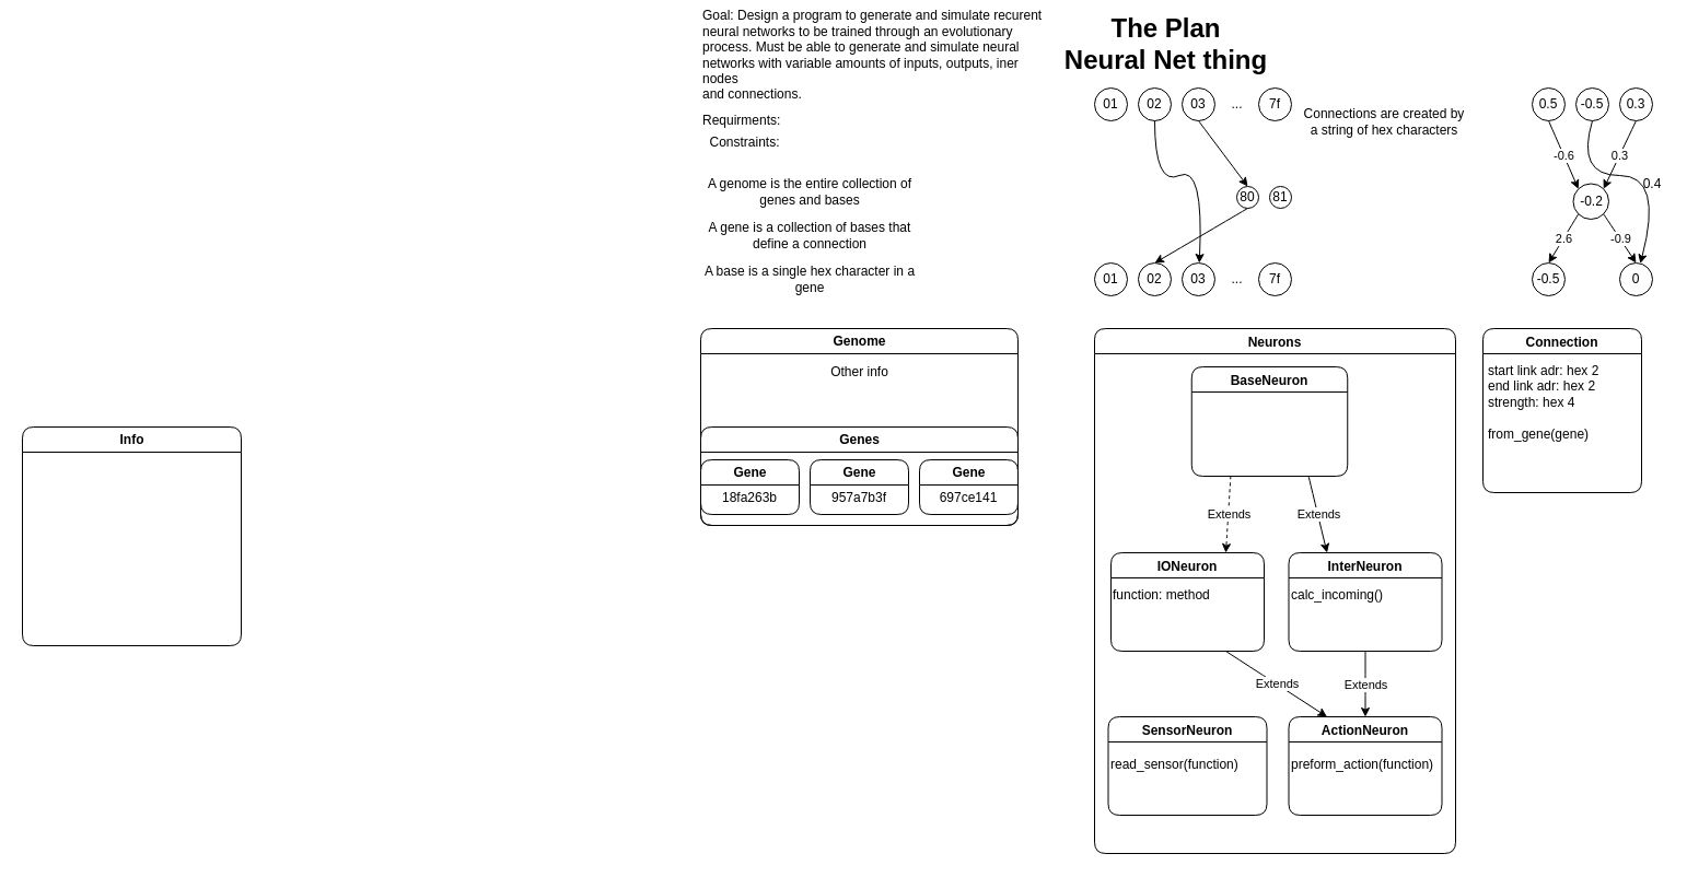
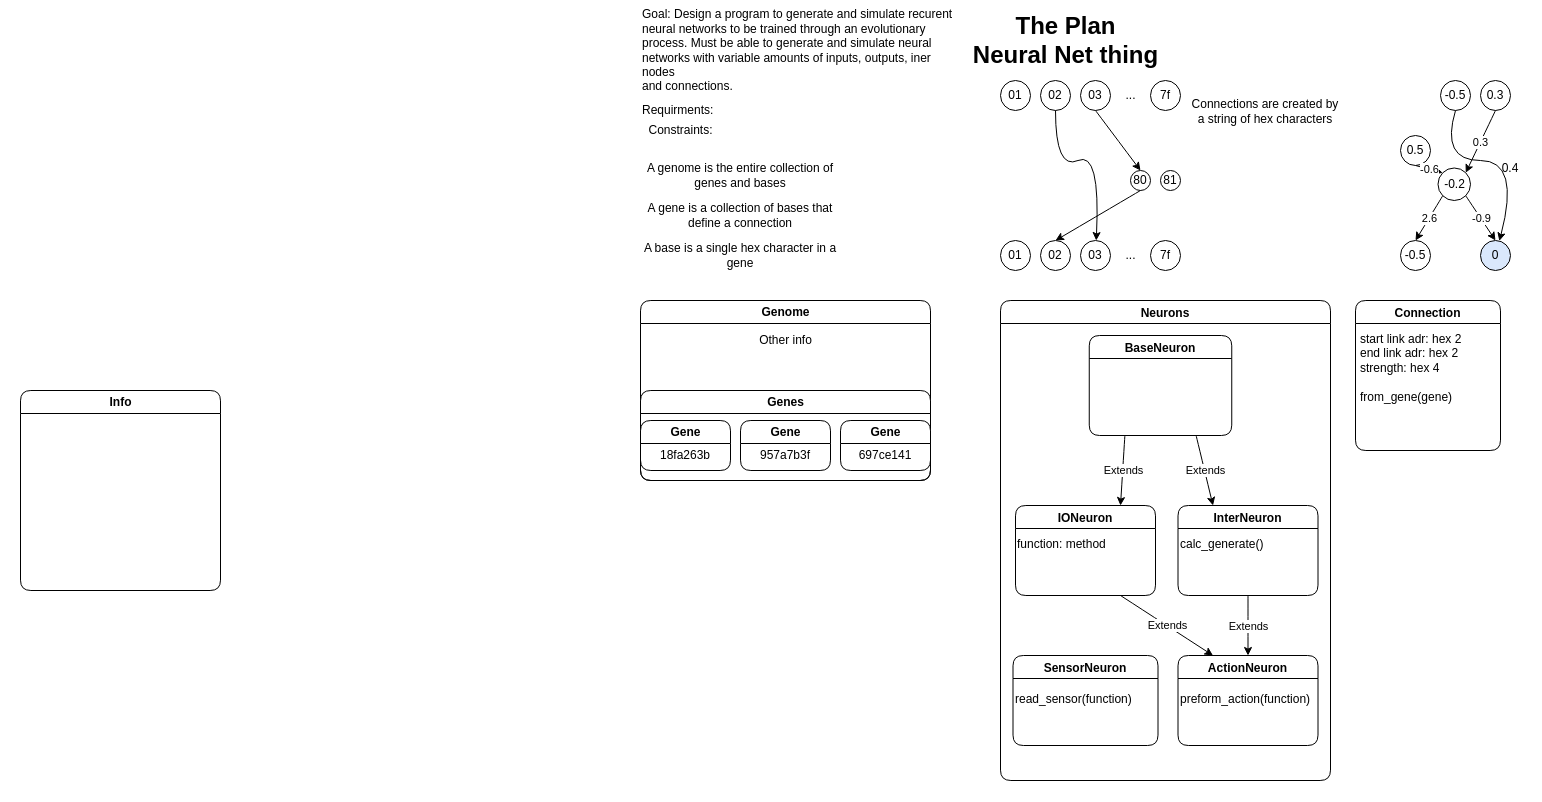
- <mxCell id="37" value="0.5" style="ellipse;whiteSpace=wrap;html=1;aspect=fixed;rounded=1;" parent="1" vertex="1"><mxGeometry x="1400" y="80" width="30" height="30" as="geometry" /></mxCell>
+ <mxCell id="37" value="0.5" style="ellipse;whiteSpace=wrap;html=1;aspect=fixed;rounded=1;" parent="1" vertex="1"><mxGeometry x="1400" y="135" width="30" height="30" as="geometry" /></mxCell>
- <mxCell id="41" value="0" style="ellipse;whiteSpace=wrap;html=1;aspect=fixed;rounded=1;" parent="1" vertex="1"><mxGeometry x="1480" y="240" width="30" height="30" as="geometry" /></mxCell>
+ <mxCell id="41" value="0" style="ellipse;whiteSpace=wrap;html=1;aspect=fixed;rounded=1;fillColor=#dae8fc;" parent="1" vertex="1"><mxGeometry x="1480" y="240" width="30" height="30" as="geometry" /></mxCell>
- <mxCell id="59" value="" style="endArrow=classic;html=1;rounded=1;curved=1;exitX=0.25;exitY=1;exitDx=0;exitDy=0;entryX=0.75;entryY=0;entryDx=0;entryDy=0;dashed=1;" parent="53" source="54" target="67" edge="1"><mxGeometry relative="1" as="geometry"><mxPoint x="-17.5" y="165" as="sourcePoint" /><mxPoint x="122.5" y="195" as="targetPoint" /></mxGeometry></mxCell>
+ <mxCell id="59" value="" style="endArrow=classic;html=1;rounded=1;curved=1;exitX=0.25;exitY=1;exitDx=0;exitDy=0;entryX=0.75;entryY=0;entryDx=0;entryDy=0;" parent="53" source="54" target="67" edge="1"><mxGeometry relative="1" as="geometry"><mxPoint x="-17.5" y="165" as="sourcePoint" /><mxPoint x="122.5" y="195" as="targetPoint" /></mxGeometry></mxCell>
- <mxCell id="64" value="calc_incoming()" style="text;strokeColor=none;fillColor=none;align=left;verticalAlign=top;rounded=0;whiteSpace=wrap;html=1;" parent="63" vertex="1"><mxGeometry y="25" width="140" height="65" as="geometry" /></mxCell>
+ <mxCell id="64" value="calc_generate()" style="text;strokeColor=none;fillColor=none;align=left;verticalAlign=top;rounded=0;whiteSpace=wrap;html=1;" parent="63" vertex="1"><mxGeometry y="25" width="140" height="65" as="geometry" /></mxCell>
